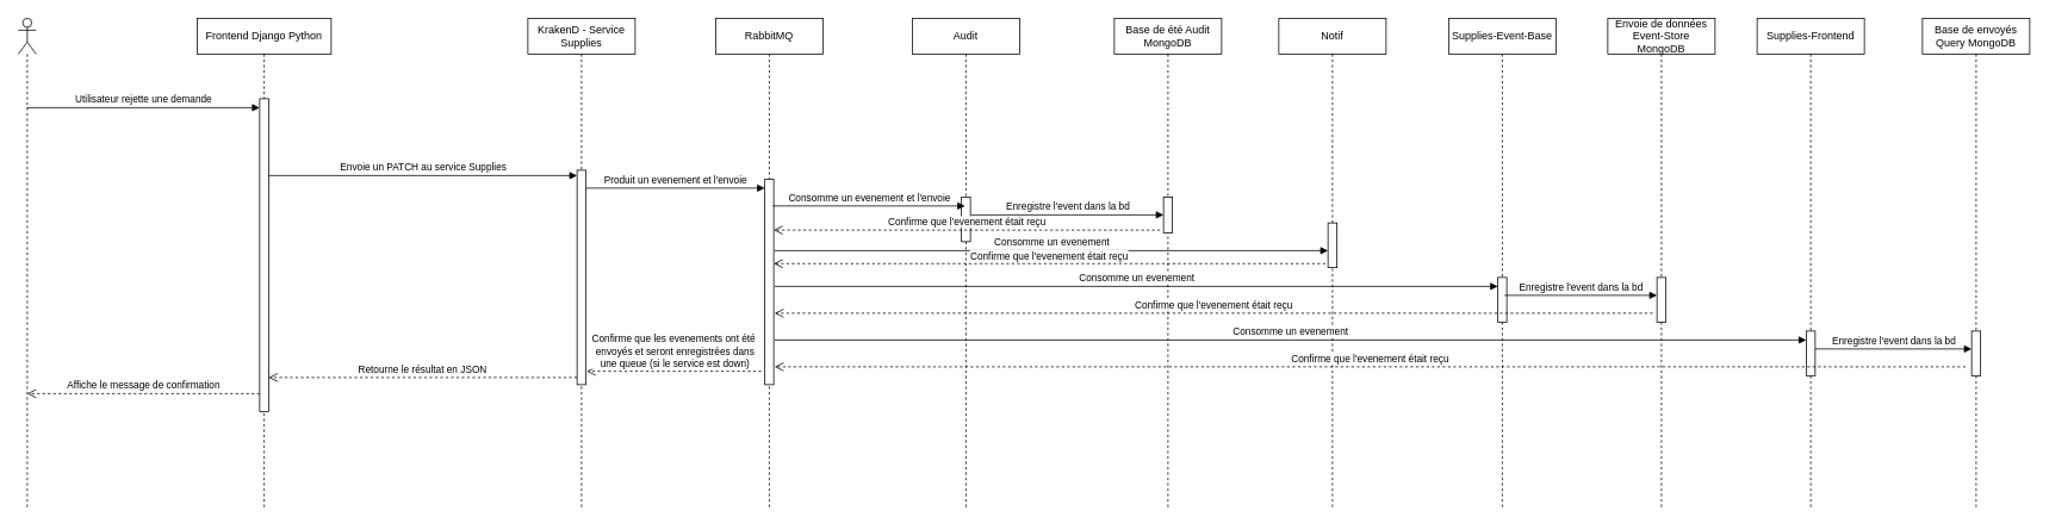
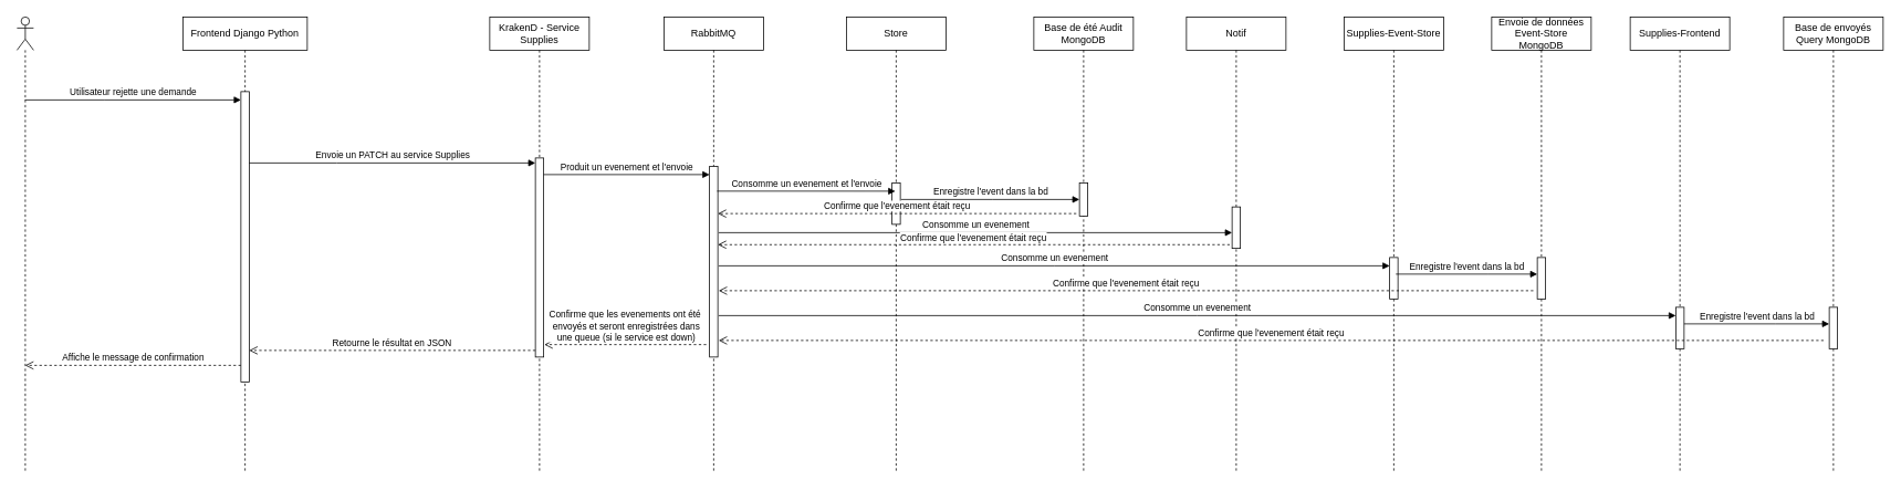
- <mxCell id="18" value="Audit" style="shape=umlLifeline;perimeter=lifelinePerimeter;whiteSpace=wrap;html=1;container=0;dropTarget=0;collapsible=0;recursiveResize=0;outlineConnect=0;portConstraint=eastwest;newEdgeStyle={&quot;edgeStyle&quot;:&quot;elbowEdgeStyle&quot;,&quot;elbow&quot;:&quot;vertical&quot;,&quot;curved&quot;:0,&quot;rounded&quot;:0};" vertex="1" parent="1"><mxGeometry x="1020" y="20" width="120" height="550" as="geometry" /></mxCell>
+ <mxCell id="18" value="Store" style="shape=umlLifeline;perimeter=lifelinePerimeter;whiteSpace=wrap;html=1;container=0;dropTarget=0;collapsible=0;recursiveResize=0;outlineConnect=0;portConstraint=eastwest;newEdgeStyle={&quot;edgeStyle&quot;:&quot;elbowEdgeStyle&quot;,&quot;elbow&quot;:&quot;vertical&quot;,&quot;curved&quot;:0,&quot;rounded&quot;:0};" vertex="1" parent="1"><mxGeometry x="1020" y="20" width="120" height="550" as="geometry" /></mxCell>
- <mxCell id="26" value="Supplies-Event-Base" style="shape=umlLifeline;perimeter=lifelinePerimeter;whiteSpace=wrap;html=1;container=0;dropTarget=0;collapsible=0;recursiveResize=0;outlineConnect=0;portConstraint=eastwest;newEdgeStyle={&quot;edgeStyle&quot;:&quot;elbowEdgeStyle&quot;,&quot;elbow&quot;:&quot;vertical&quot;,&quot;curved&quot;:0,&quot;rounded&quot;:0};" vertex="1" parent="1"><mxGeometry x="1620" y="20" width="120" height="550" as="geometry" /></mxCell>
+ <mxCell id="26" value="Supplies-Event-Store" style="shape=umlLifeline;perimeter=lifelinePerimeter;whiteSpace=wrap;html=1;container=0;dropTarget=0;collapsible=0;recursiveResize=0;outlineConnect=0;portConstraint=eastwest;newEdgeStyle={&quot;edgeStyle&quot;:&quot;elbowEdgeStyle&quot;,&quot;elbow&quot;:&quot;vertical&quot;,&quot;curved&quot;:0,&quot;rounded&quot;:0};" vertex="1" parent="1"><mxGeometry x="1620" y="20" width="120" height="550" as="geometry" /></mxCell>
